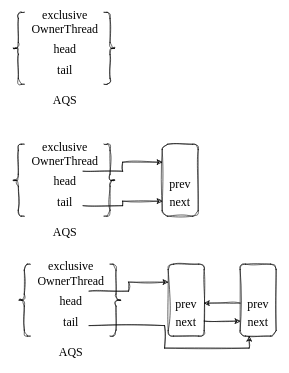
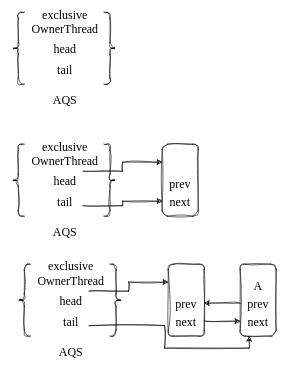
+ <mxCell id="20" value="A" style="text;html=1;strokeColor=none;fillColor=none;align=center;verticalAlign=middle;whiteSpace=wrap;rounded=0;fontSize=20;fontFamily=Architects Daughter;" vertex="1" parent="16"><mxGeometry y="20" width="60" height="30" as="geometry" /></mxCell>
